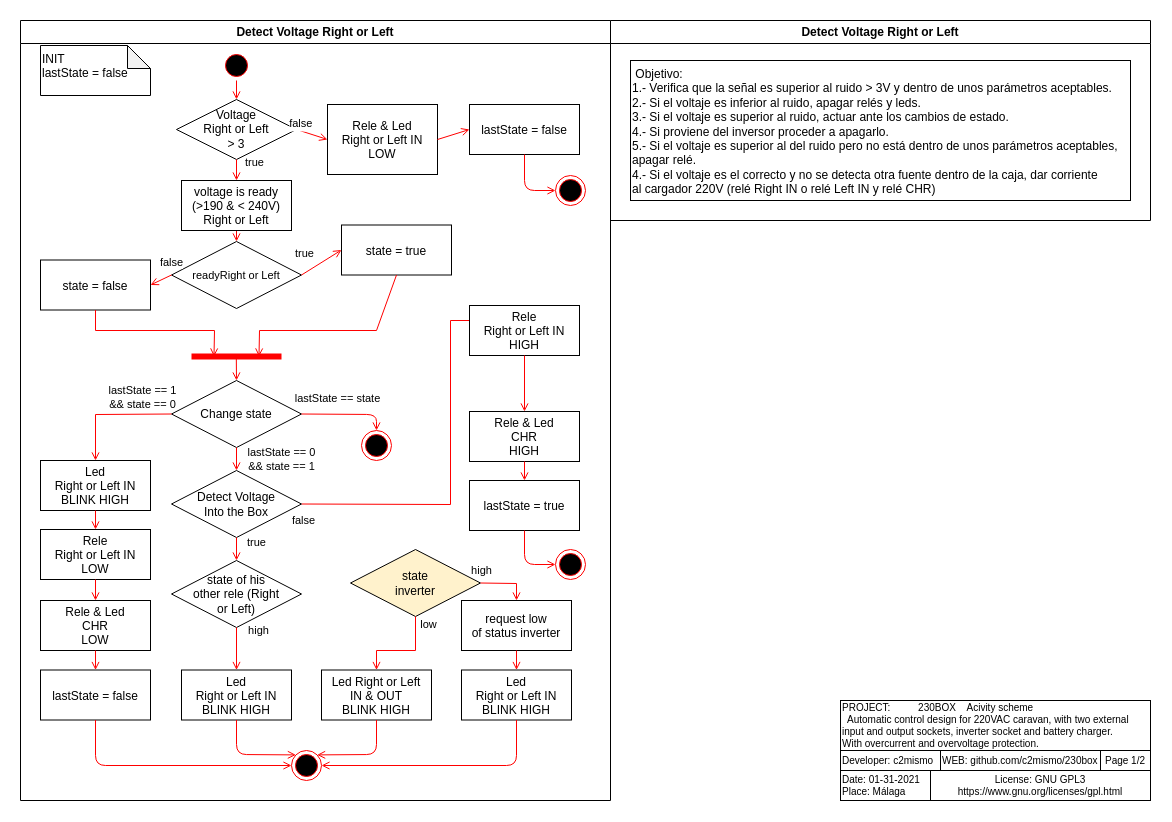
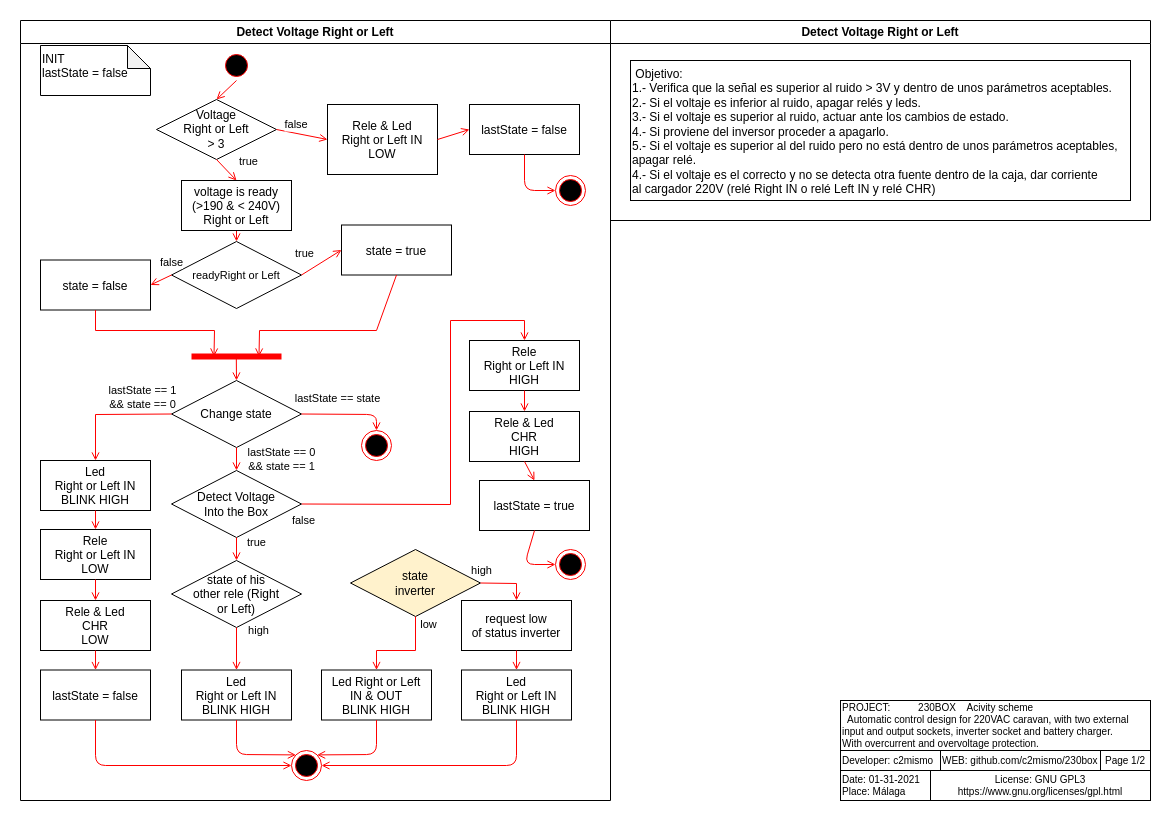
- <mxCell id="8" value="Voltage&lt;br&gt;&lt;span&gt;Right or Left&lt;/span&gt;&lt;br&gt;&amp;gt; 3" style="rhombus;whiteSpace=wrap;html=1;strokeColor=#000000;fillColor=#FFFFFF;fontColor=#000000;" parent="2" vertex="1"><mxGeometry x="156" y="79" width="120" height="60" as="geometry" /></mxCell>
+ <mxCell id="8" value="Voltage&lt;br&gt;&lt;span&gt;Right or Left&lt;/span&gt;&lt;br&gt;&amp;gt; 3" style="rhombus;whiteSpace=wrap;html=1;strokeColor=#000000;fillColor=#FFFFFF;fontColor=#000000;" parent="2" vertex="1"><mxGeometry x="136" y="79" width="120" height="60" as="geometry" /></mxCell>
- <mxCell id="21" value="Rele&#10;Right or Left IN&#10;HIGH" style="strokeColor=#000000;fillColor=#FFFFFF;fontColor=#000000;" parent="2" vertex="1"><mxGeometry x="449" y="285" width="110" height="50" as="geometry" /></mxCell>
+ <mxCell id="21" value="Rele&#10;Right or Left IN&#10;HIGH" style="strokeColor=#000000;fillColor=#FFFFFF;fontColor=#000000;" parent="2" vertex="1"><mxGeometry x="449" y="320" width="110" height="50" as="geometry" /></mxCell>
- <mxCell id="23" value="lastState = true" style="strokeColor=#000000;fillColor=#FFFFFF;fontColor=#000000;" parent="2" vertex="1"><mxGeometry x="449" y="460" width="110" height="50" as="geometry" /></mxCell>
+ <mxCell id="23" value="lastState = true" style="strokeColor=#000000;fillColor=#FFFFFF;fontColor=#000000;" parent="2" vertex="1"><mxGeometry x="459" y="460" width="110" height="50" as="geometry" /></mxCell>
